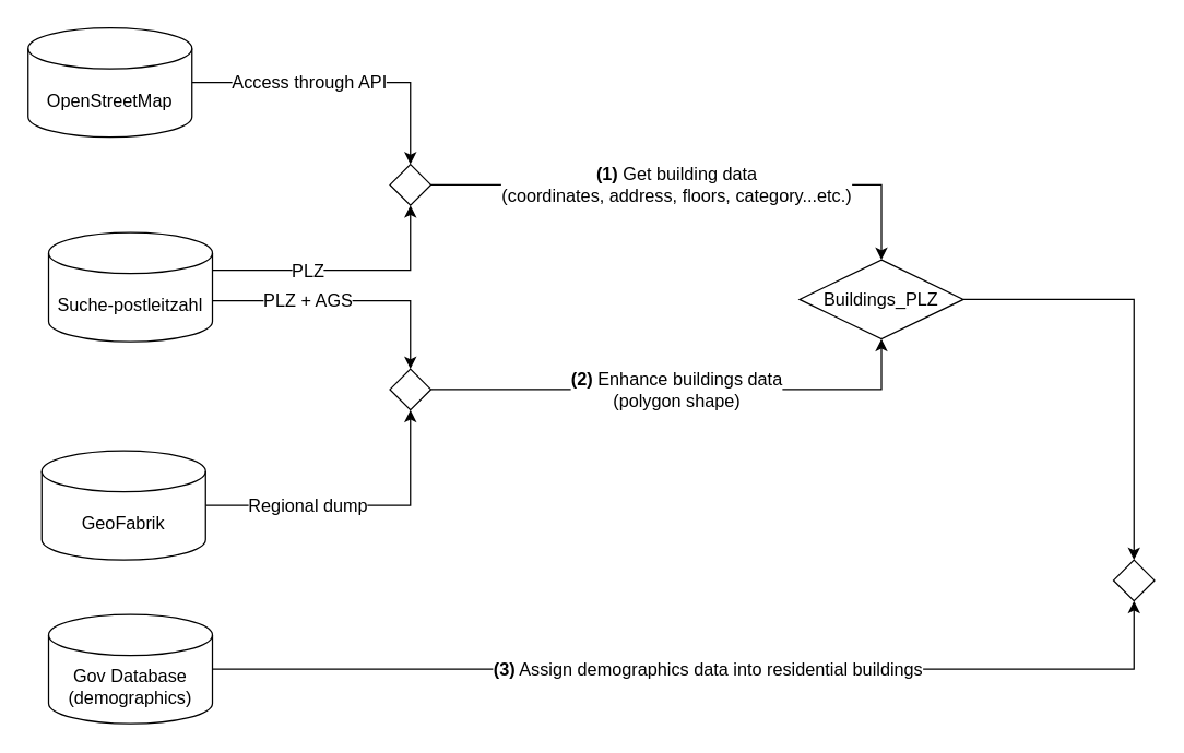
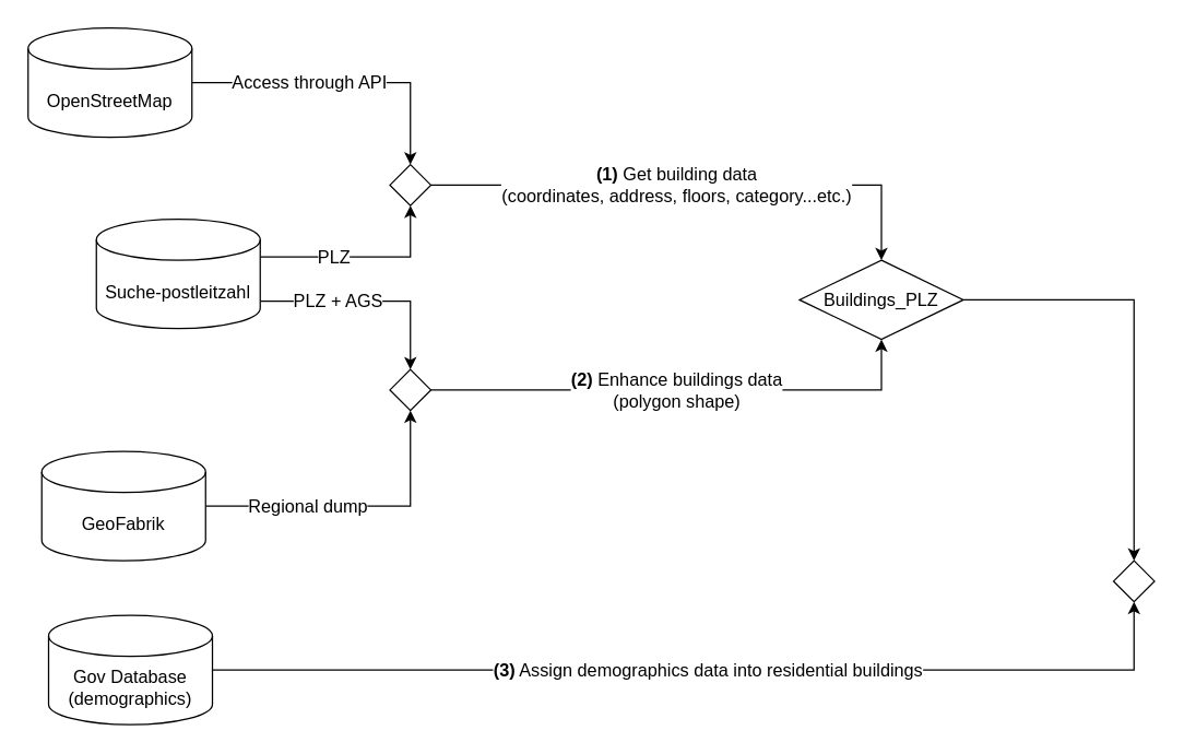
- <mxCell id="10" value="Suche-postleitzahl" style="shape=cylinder3;whiteSpace=wrap;html=1;boundedLbl=1;backgroundOutline=1;size=15;fontSize=13;" vertex="1" parent="1"><mxGeometry x="35" y="170" width="120" height="80" as="geometry" /></mxCell>
+ <mxCell id="10" value="Suche-postleitzahl" style="shape=cylinder3;whiteSpace=wrap;html=1;boundedLbl=1;backgroundOutline=1;size=15;fontSize=13;" vertex="1" parent="1"><mxGeometry x="70" y="160" width="120" height="80" as="geometry" /></mxCell>
